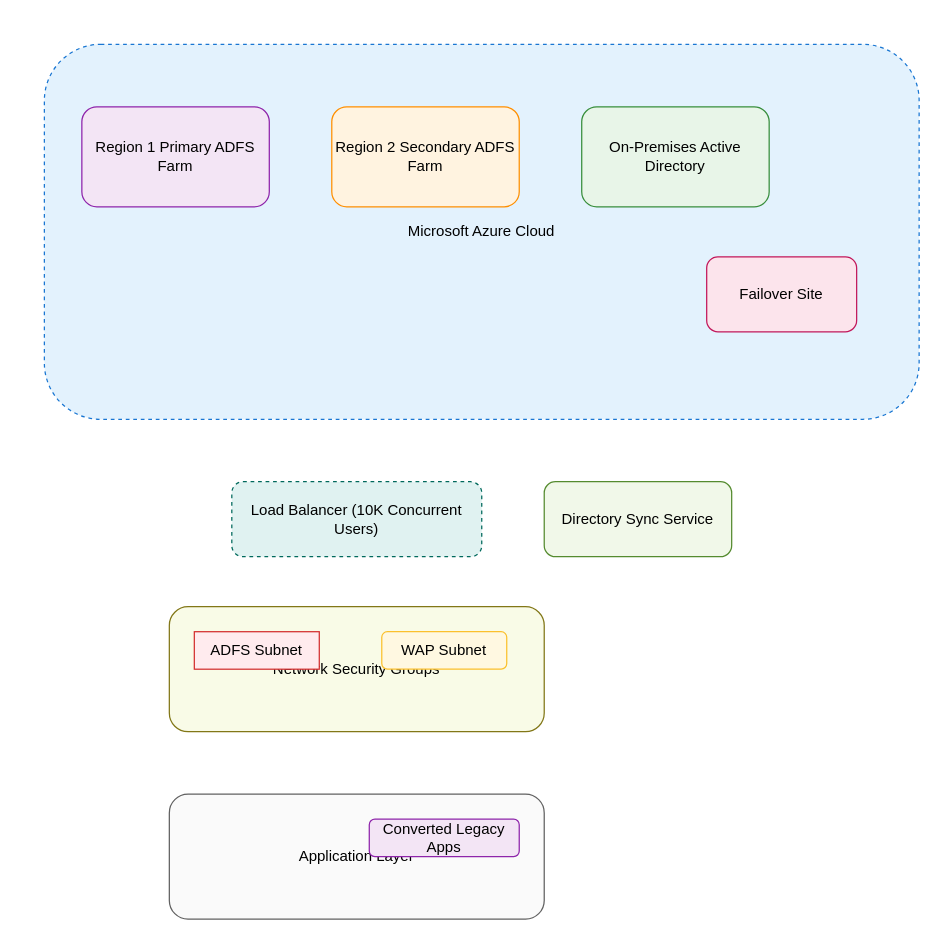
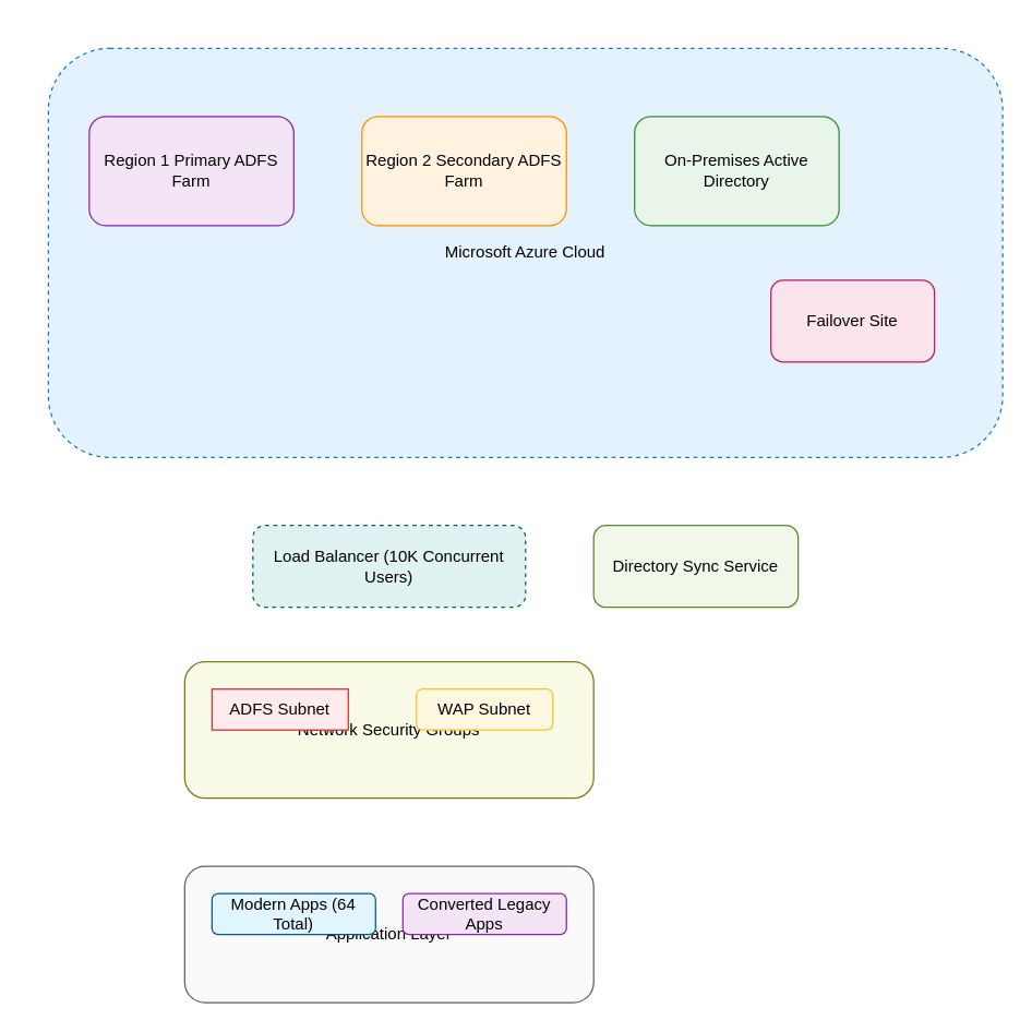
+ <mxCell id="13" value="Modern Apps (64 Total)" style="rounded=1;whiteSpace=wrap;html=1;fillColor=#e1f5fe;strokeColor=#01579b;" vertex="1" parent="1"><mxGeometry x="140" y="640" width="120" height="30" as="geometry" /></mxCell>
